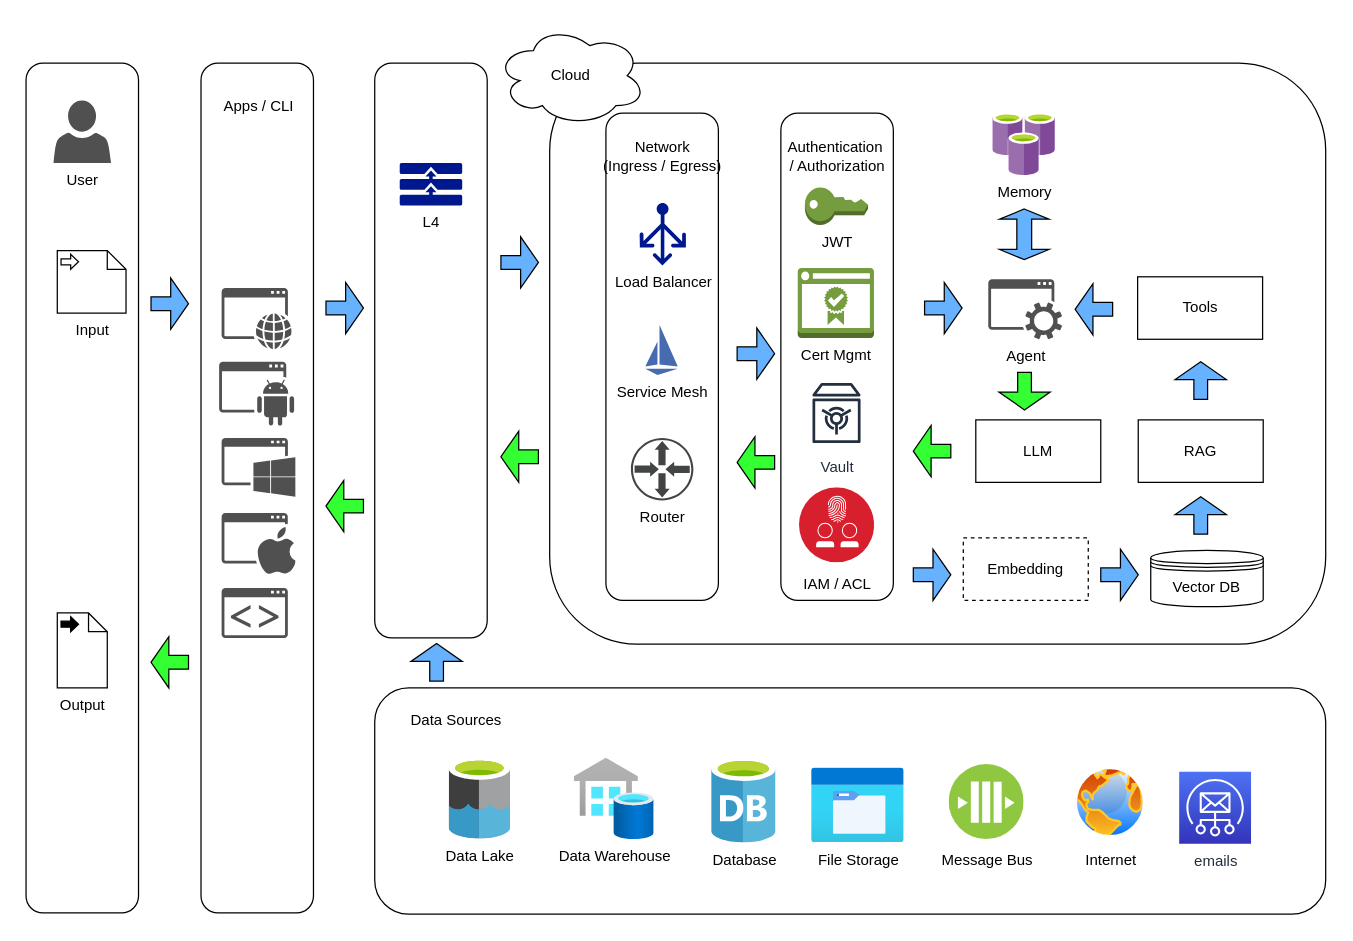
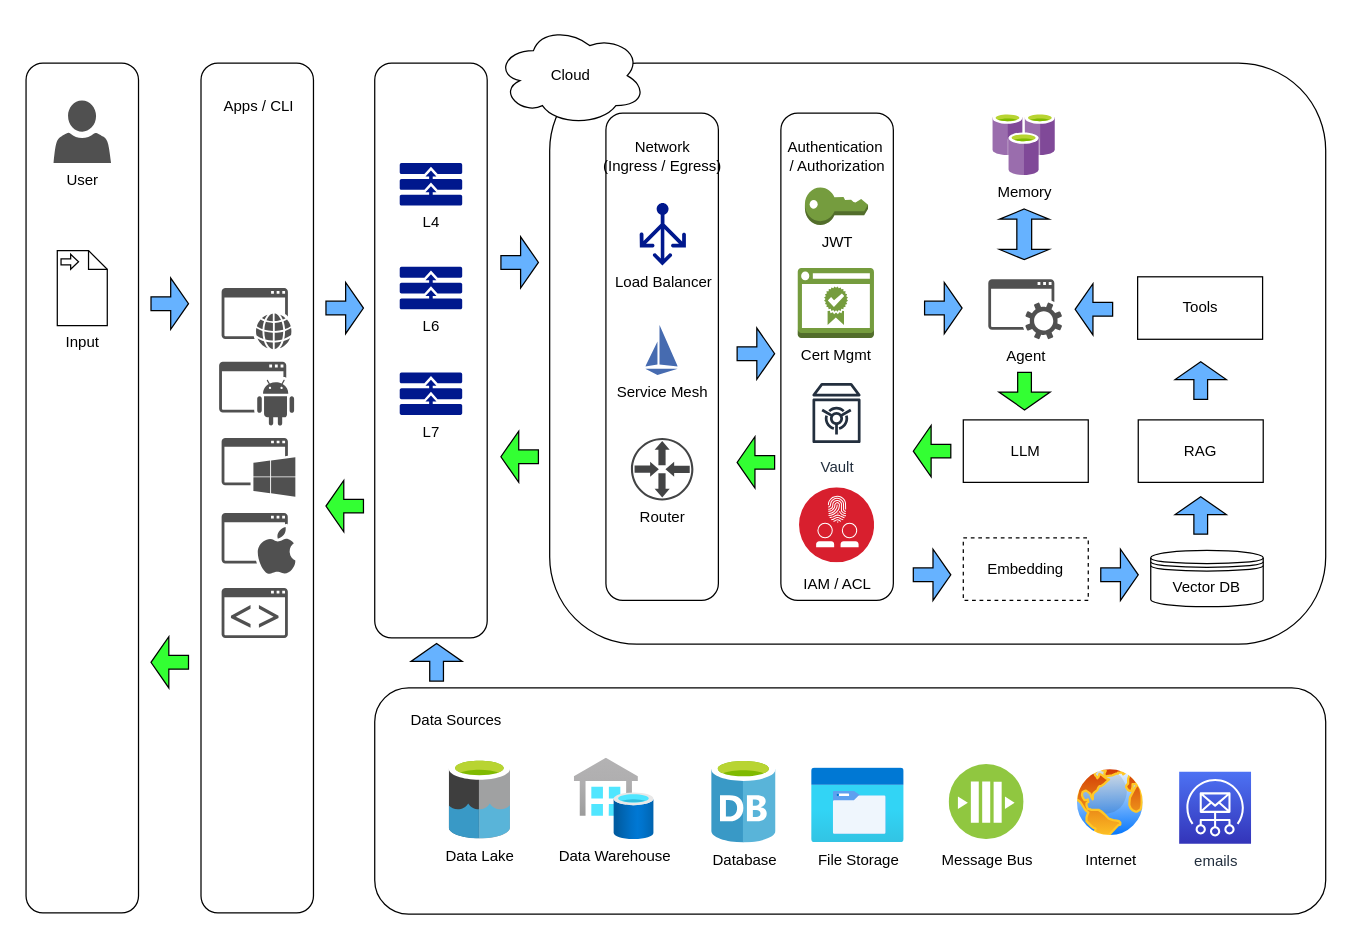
- <mxCell id="5" value="Input" style="shape=mxgraph.bpmn.data;labelPosition=center;verticalLabelPosition=bottom;align=center;verticalAlign=top;size=15;html=1;bpmnTransferType=input;" vertex="1" parent="1"><mxGeometry x="45" y="200" width="55" height="50" as="geometry" /></mxCell>
+ <mxCell id="5" value="Input" style="shape=mxgraph.bpmn.data;labelPosition=center;verticalLabelPosition=bottom;align=center;verticalAlign=top;size=15;html=1;bpmnTransferType=input;" vertex="1" parent="1"><mxGeometry x="45" y="200" width="40" height="60" as="geometry" /></mxCell>
+ <mxCell id="25" value="L6" style="sketch=0;aspect=fixed;pointerEvents=1;shadow=0;dashed=0;html=1;strokeColor=none;labelPosition=center;verticalLabelPosition=bottom;verticalAlign=top;align=center;fillColor=#00188D;shape=mxgraph.mscae.enterprise.protocol_stack" vertex="1" parent="1"><mxGeometry x="319.02" y="213" width="50" height="34" as="geometry" /></mxCell>
+ <mxCell id="26" value="L7" style="sketch=0;aspect=fixed;pointerEvents=1;shadow=0;dashed=0;html=1;strokeColor=none;labelPosition=center;verticalLabelPosition=bottom;verticalAlign=top;align=center;fillColor=#00188D;shape=mxgraph.mscae.enterprise.protocol_stack" vertex="1" parent="1"><mxGeometry x="319.02" y="297.5" width="50" height="34" as="geometry" /></mxCell>
- <mxCell id="42" value="LLM" style="html=1;dashed=0;whiteSpace=wrap;" vertex="1" parent="1"><mxGeometry x="780" y="335.5" width="100" height="50" as="geometry" /></mxCell>
+ <mxCell id="42" value="LLM" style="html=1;dashed=0;whiteSpace=wrap;" vertex="1" parent="1"><mxGeometry x="770" y="335.5" width="100" height="50" as="geometry" /></mxCell>
- <mxCell id="6" value="Output" style="shape=mxgraph.bpmn.data;labelPosition=center;verticalLabelPosition=bottom;align=center;verticalAlign=top;size=15;html=1;bpmnTransferType=output;" vertex="1" parent="1"><mxGeometry x="45" y="490" width="40" height="60" as="geometry" /></mxCell>
